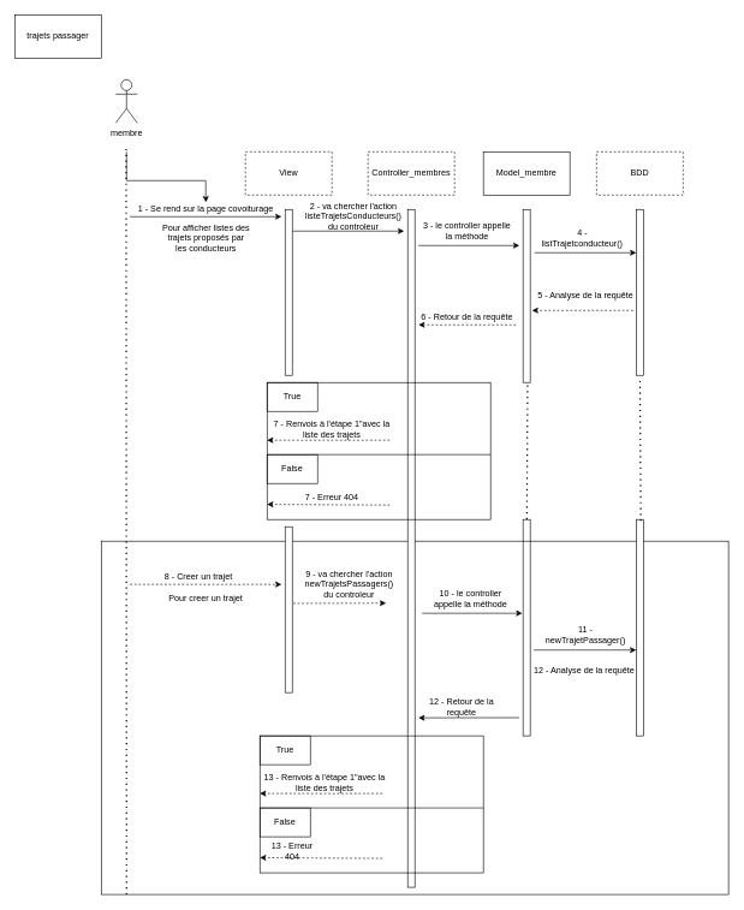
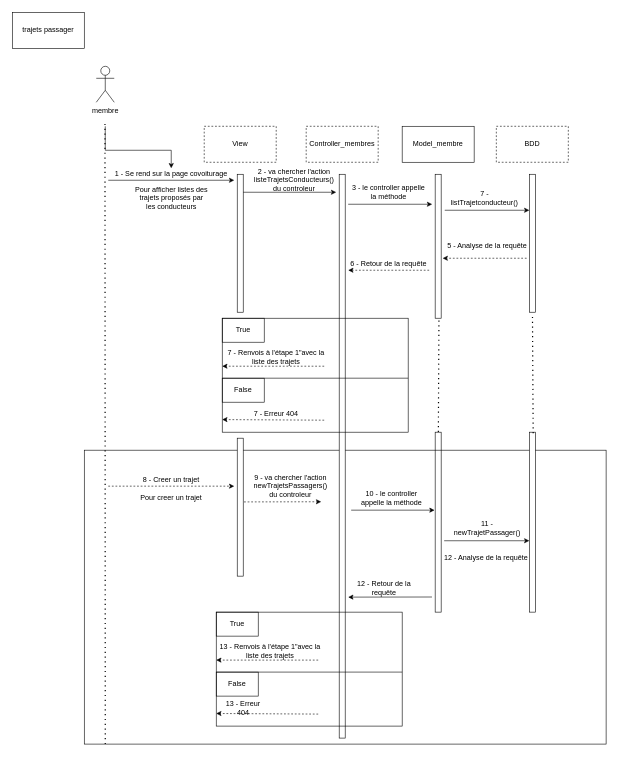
- <mxCell id="56" value="4 - listTrajetconducteur()" style="text;html=1;strokeColor=none;fillColor=none;align=center;verticalAlign=middle;whiteSpace=wrap;rounded=0;" vertex="1" parent="1"><mxGeometry x="745" y="320" width="125" height="20" as="geometry" /></mxCell>
+ <mxCell id="56" value="7 - listTrajetconducteur()" style="text;html=1;strokeColor=none;fillColor=none;align=center;verticalAlign=middle;whiteSpace=wrap;rounded=0;" vertex="1" parent="1"><mxGeometry x="745" y="320" width="125" height="20" as="geometry" /></mxCell>
- <mxCell id="34" value="8 - Creer un trajet" style="text;html=1;strokeColor=none;fillColor=none;align=center;verticalAlign=middle;whiteSpace=wrap;rounded=0;" parent="1" vertex="1"><mxGeometry x="200" y="790" width="150" height="20" as="geometry" /></mxCell>
+ <mxCell id="34" value="8 - Creer un trajet" style="text;html=1;strokeColor=none;fillColor=none;align=center;verticalAlign=middle;whiteSpace=wrap;rounded=0;" parent="1" vertex="1"><mxGeometry x="210" y="790" width="150" height="20" as="geometry" /></mxCell>
